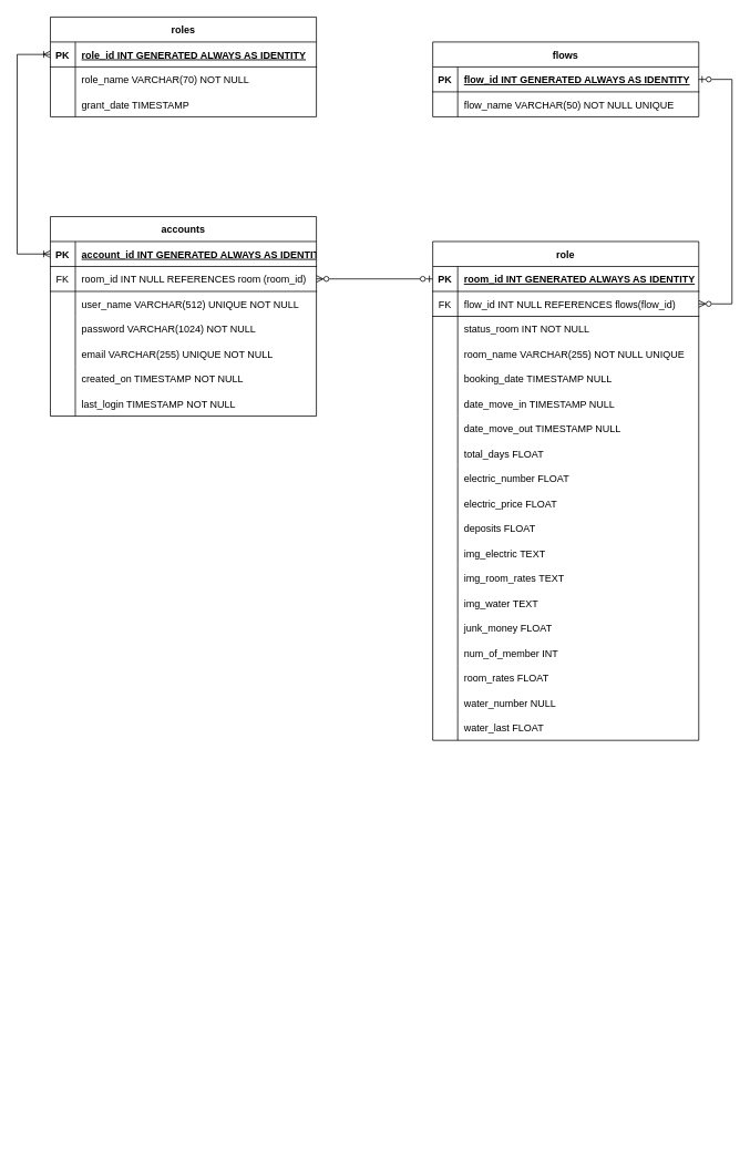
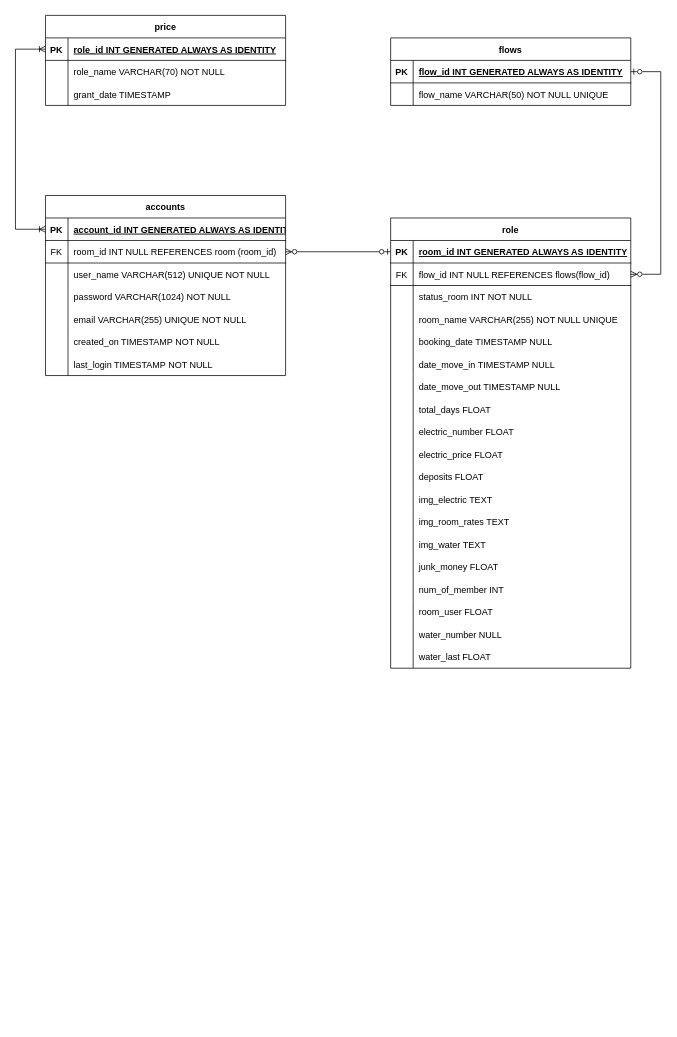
- <mxCell id="6" value="roles" style="shape=table;startSize=30;container=1;collapsible=1;childLayout=tableLayout;fixedRows=1;rowLines=0;fontStyle=1;align=center;resizeLast=1;" parent="5" vertex="1"><mxGeometry x="40" width="320" height="120" as="geometry" /></mxCell>
+ <mxCell id="6" value="price" style="shape=table;startSize=30;container=1;collapsible=1;childLayout=tableLayout;fixedRows=1;rowLines=0;fontStyle=1;align=center;resizeLast=1;" parent="5" vertex="1"><mxGeometry x="40" width="320" height="120" as="geometry" /></mxCell>
- <mxCell id="98" value="room_rates FLOAT" style="shape=partialRectangle;overflow=hidden;connectable=0;fillColor=none;align=left;strokeColor=inherit;top=0;left=0;bottom=0;right=0;spacingLeft=6;" parent="96" vertex="1"><mxGeometry x="30" width="290" height="30" as="geometry"><mxRectangle width="290" height="30" as="alternateBounds" /></mxGeometry></mxCell>
+ <mxCell id="98" value="room_user FLOAT" style="shape=partialRectangle;overflow=hidden;connectable=0;fillColor=none;align=left;strokeColor=inherit;top=0;left=0;bottom=0;right=0;spacingLeft=6;" parent="96" vertex="1"><mxGeometry x="30" width="290" height="30" as="geometry"><mxRectangle width="290" height="30" as="alternateBounds" /></mxGeometry></mxCell>
